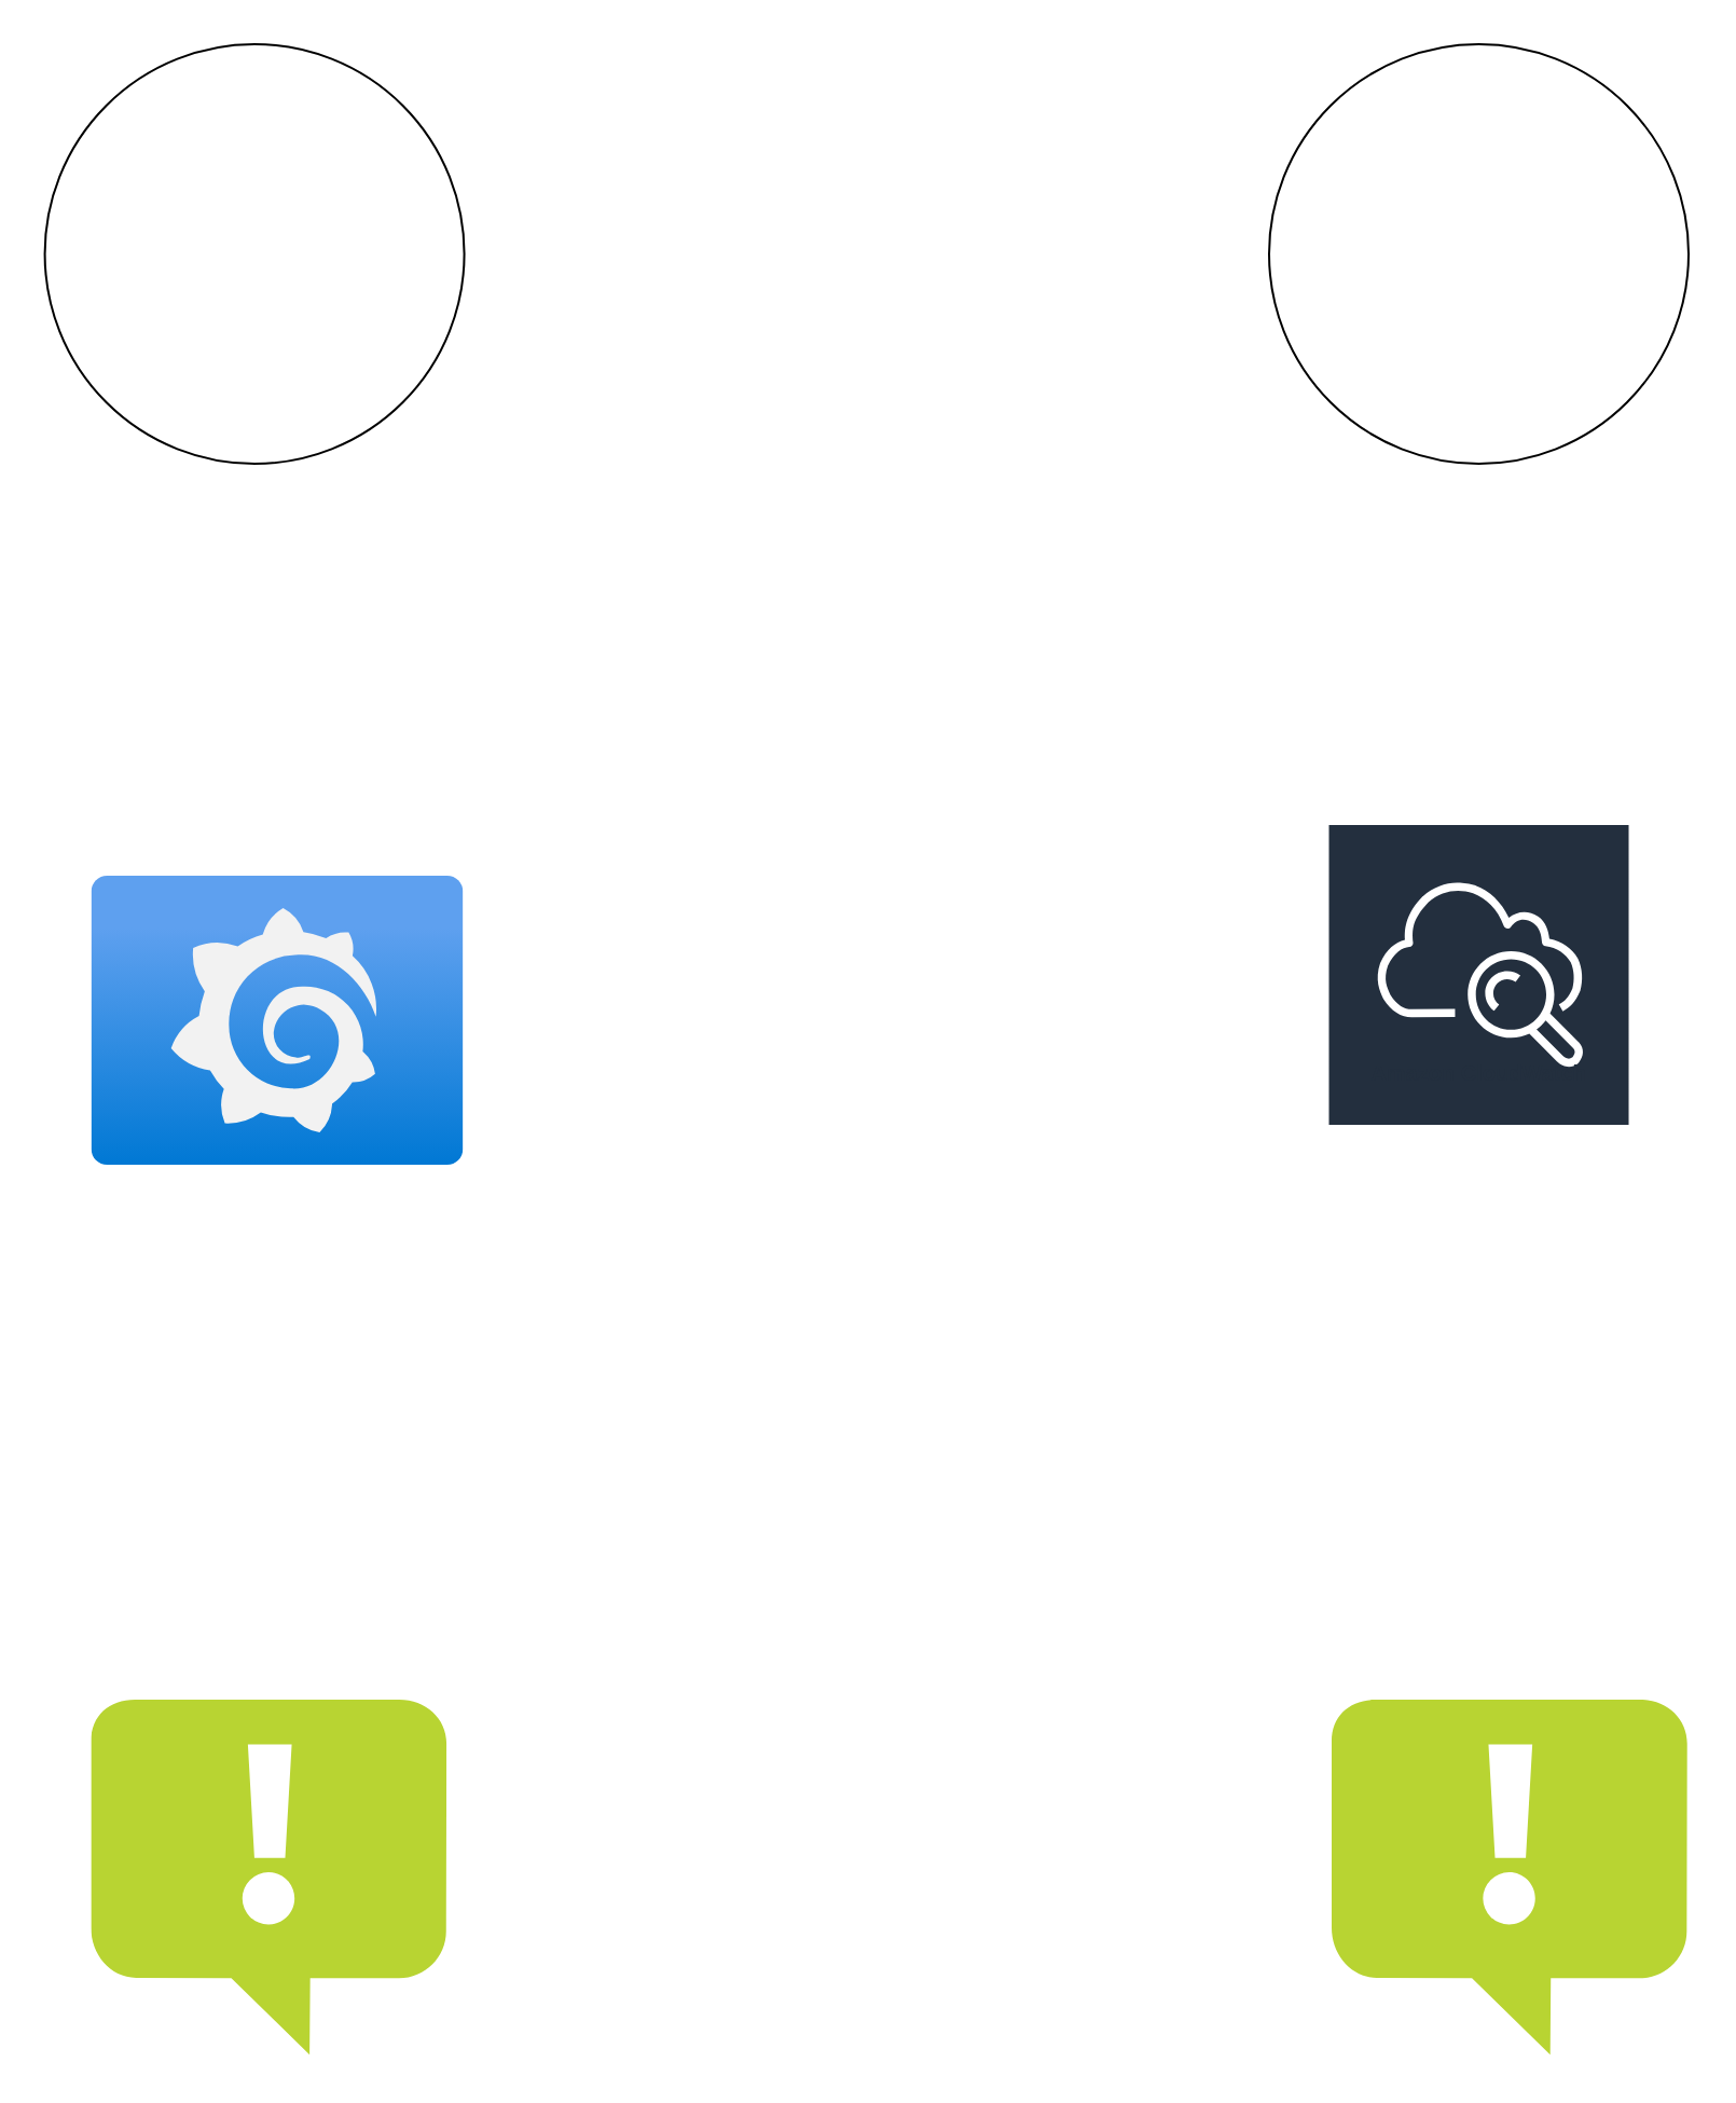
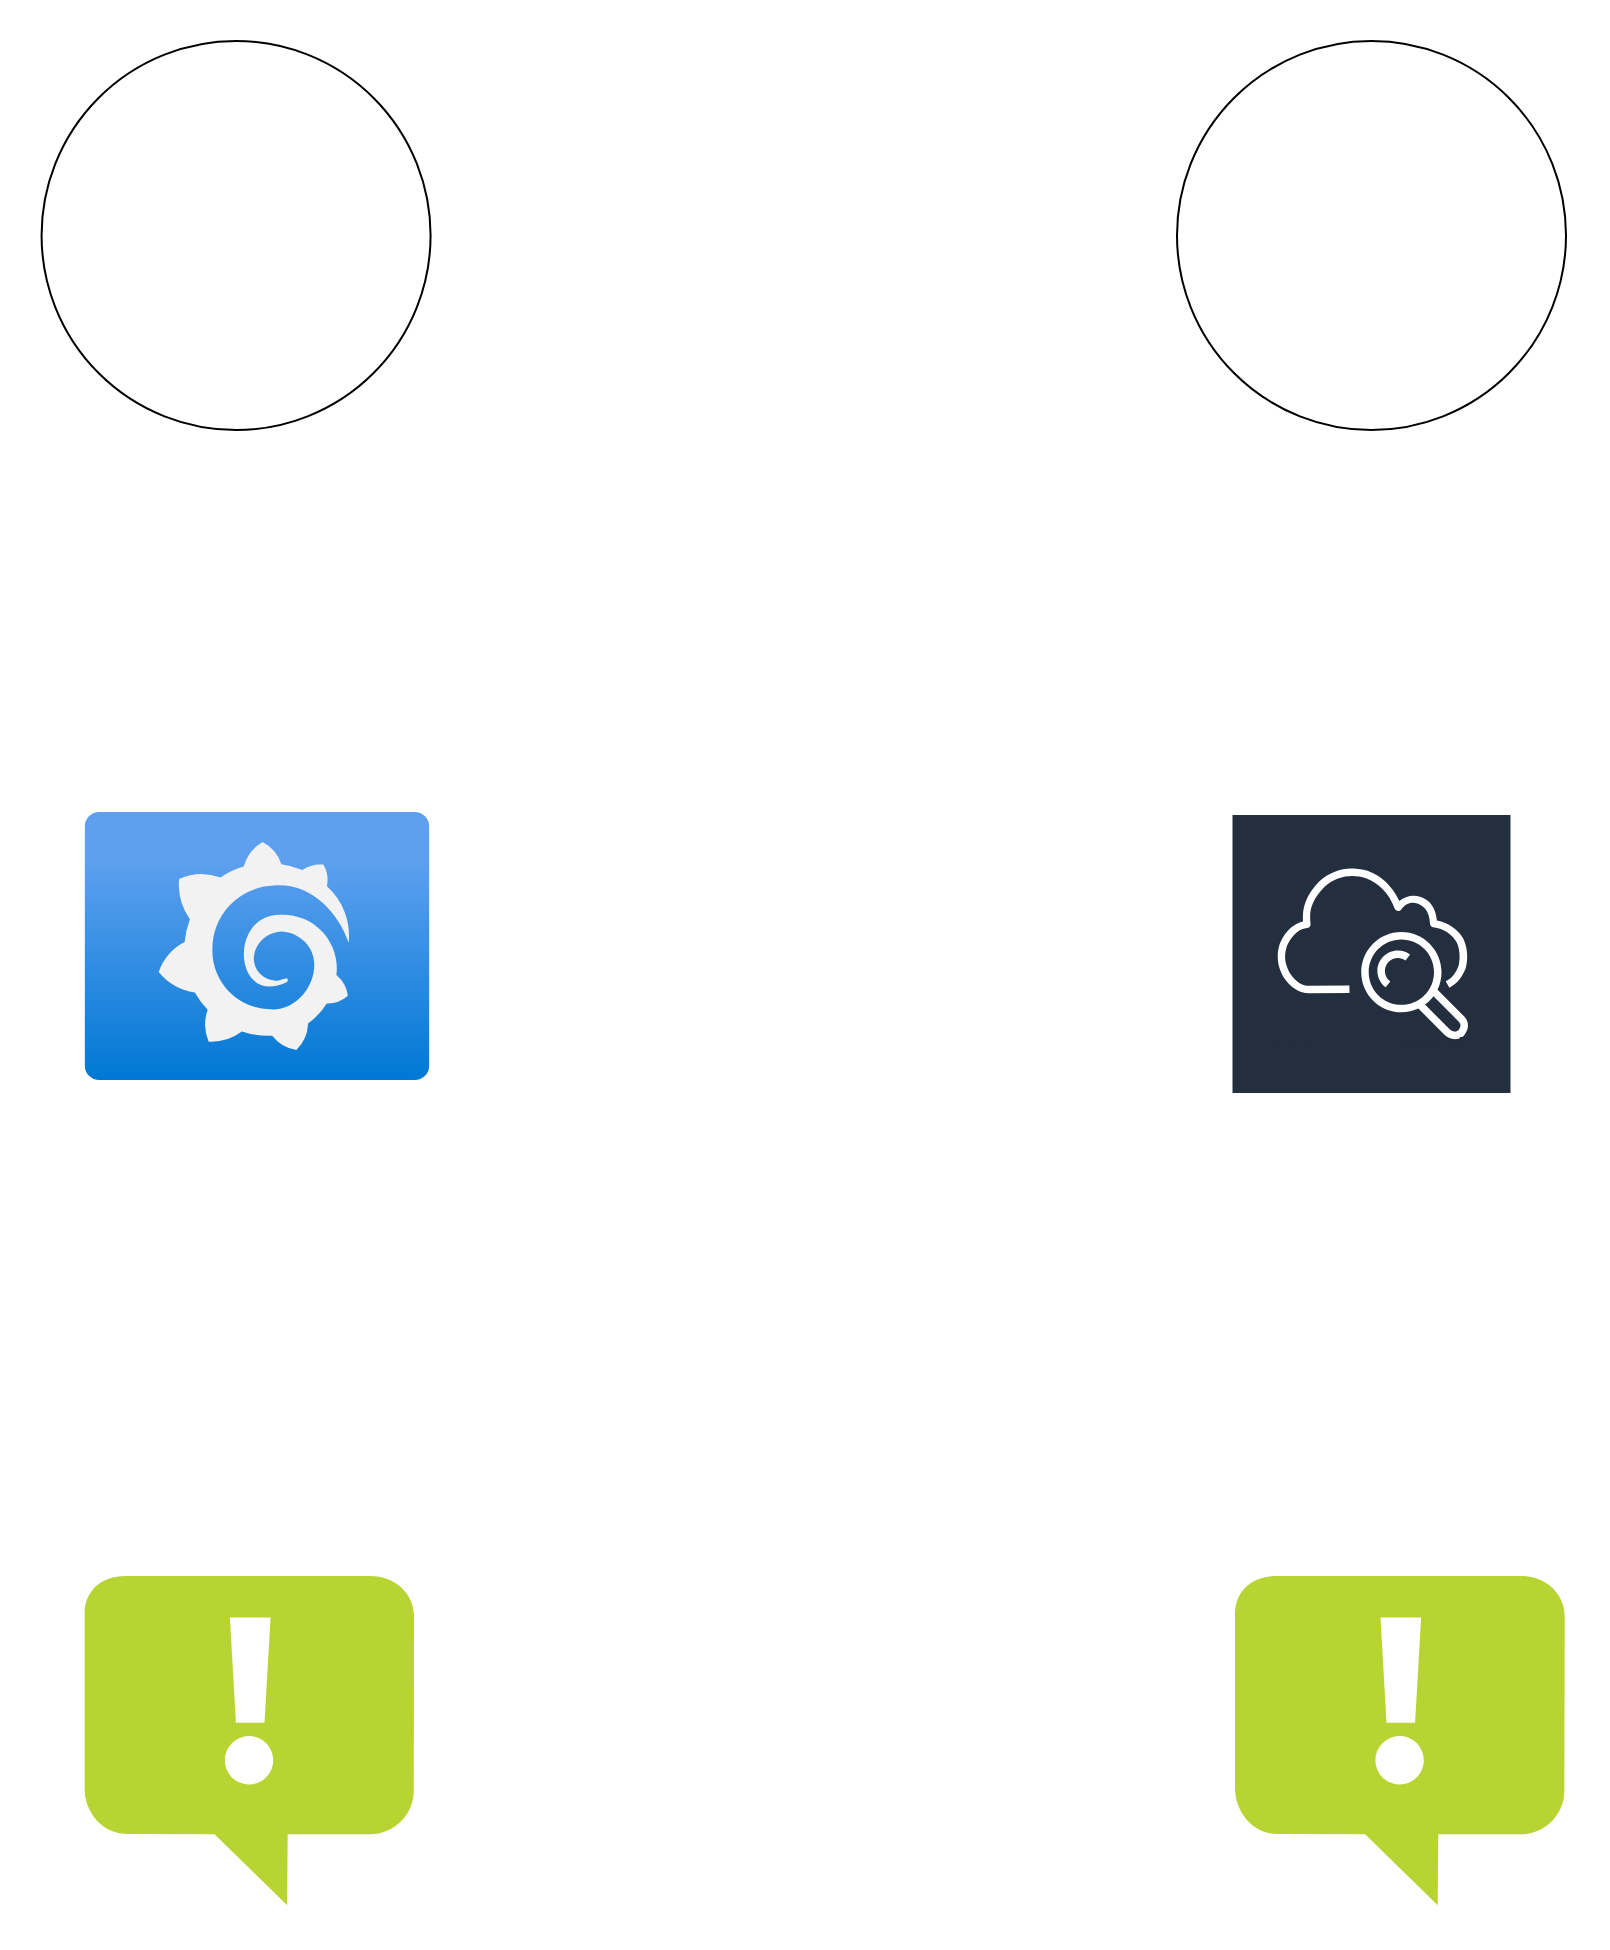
- <mxCell id="4" value="Amazon CloudWatch" style="sketch=0;outlineConnect=0;fontColor=#232F3E;gradientColor=none;strokeColor=#ffffff;fillColor=#232F3E;dashed=0;verticalLabelPosition=middle;verticalAlign=bottom;align=center;html=1;whiteSpace=wrap;fontSize=10;fontStyle=1;spacing=3;shape=mxgraph.aws4.productIcon;prIcon=mxgraph.aws4.cloudwatch;" vertex="1" parent="1"><mxGeometry x="614.75" y="381" width="141" height="125.5" as="geometry" /></mxCell>
+ <mxCell id="4" value="Amazon CloudWatch" style="sketch=0;outlineConnect=0;fontColor=#232F3E;gradientColor=none;strokeColor=#ffffff;fillColor=#232F3E;dashed=0;verticalLabelPosition=middle;verticalAlign=bottom;align=center;html=1;whiteSpace=wrap;fontSize=10;fontStyle=1;spacing=3;shape=mxgraph.aws4.productIcon;prIcon=mxgraph.aws4.cloudwatch;" vertex="1" parent="1"><mxGeometry x="614.75" y="406" width="141" height="125.5" as="geometry" /></mxCell>
